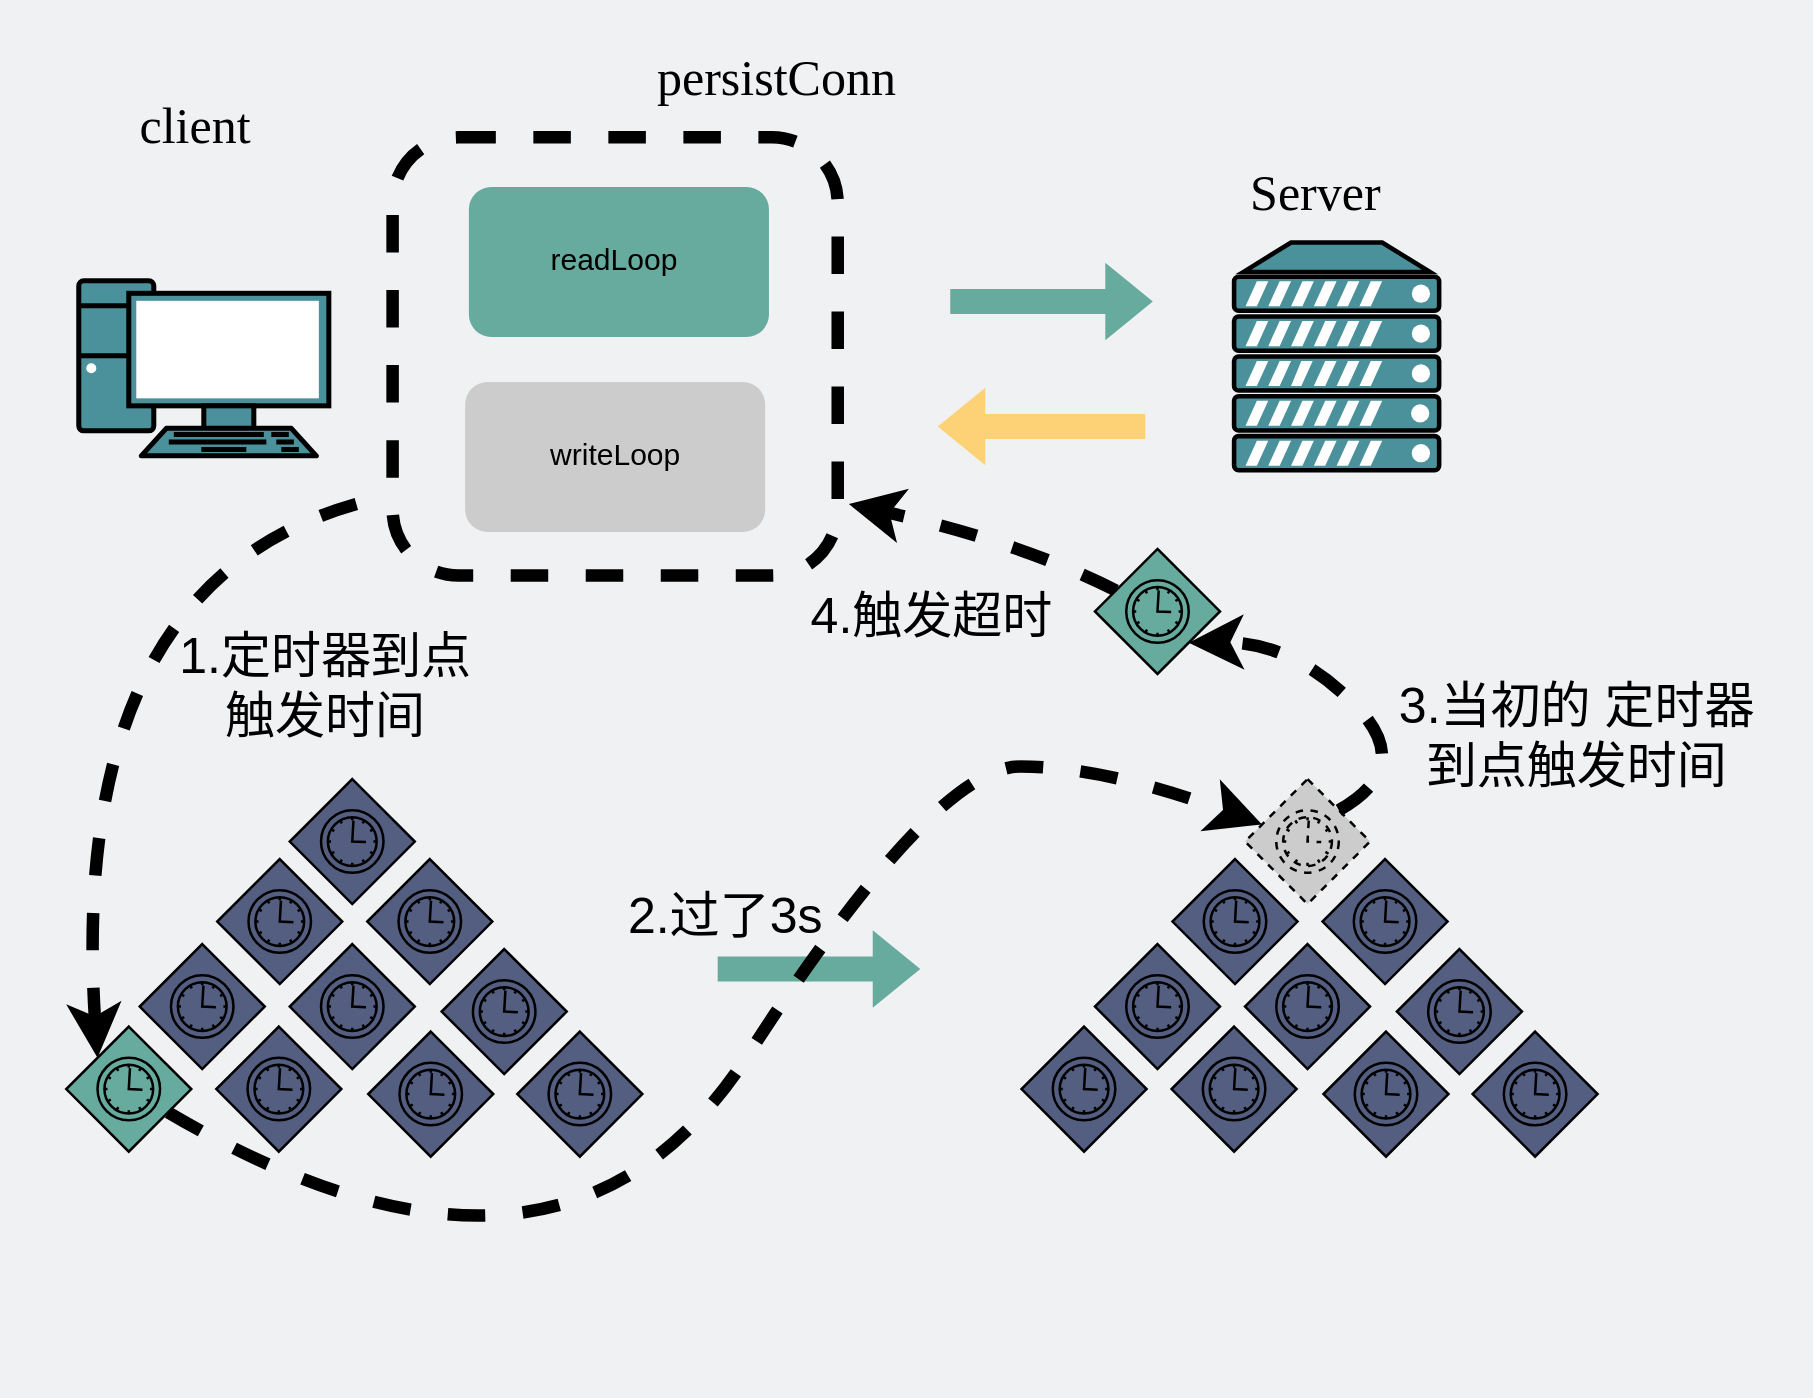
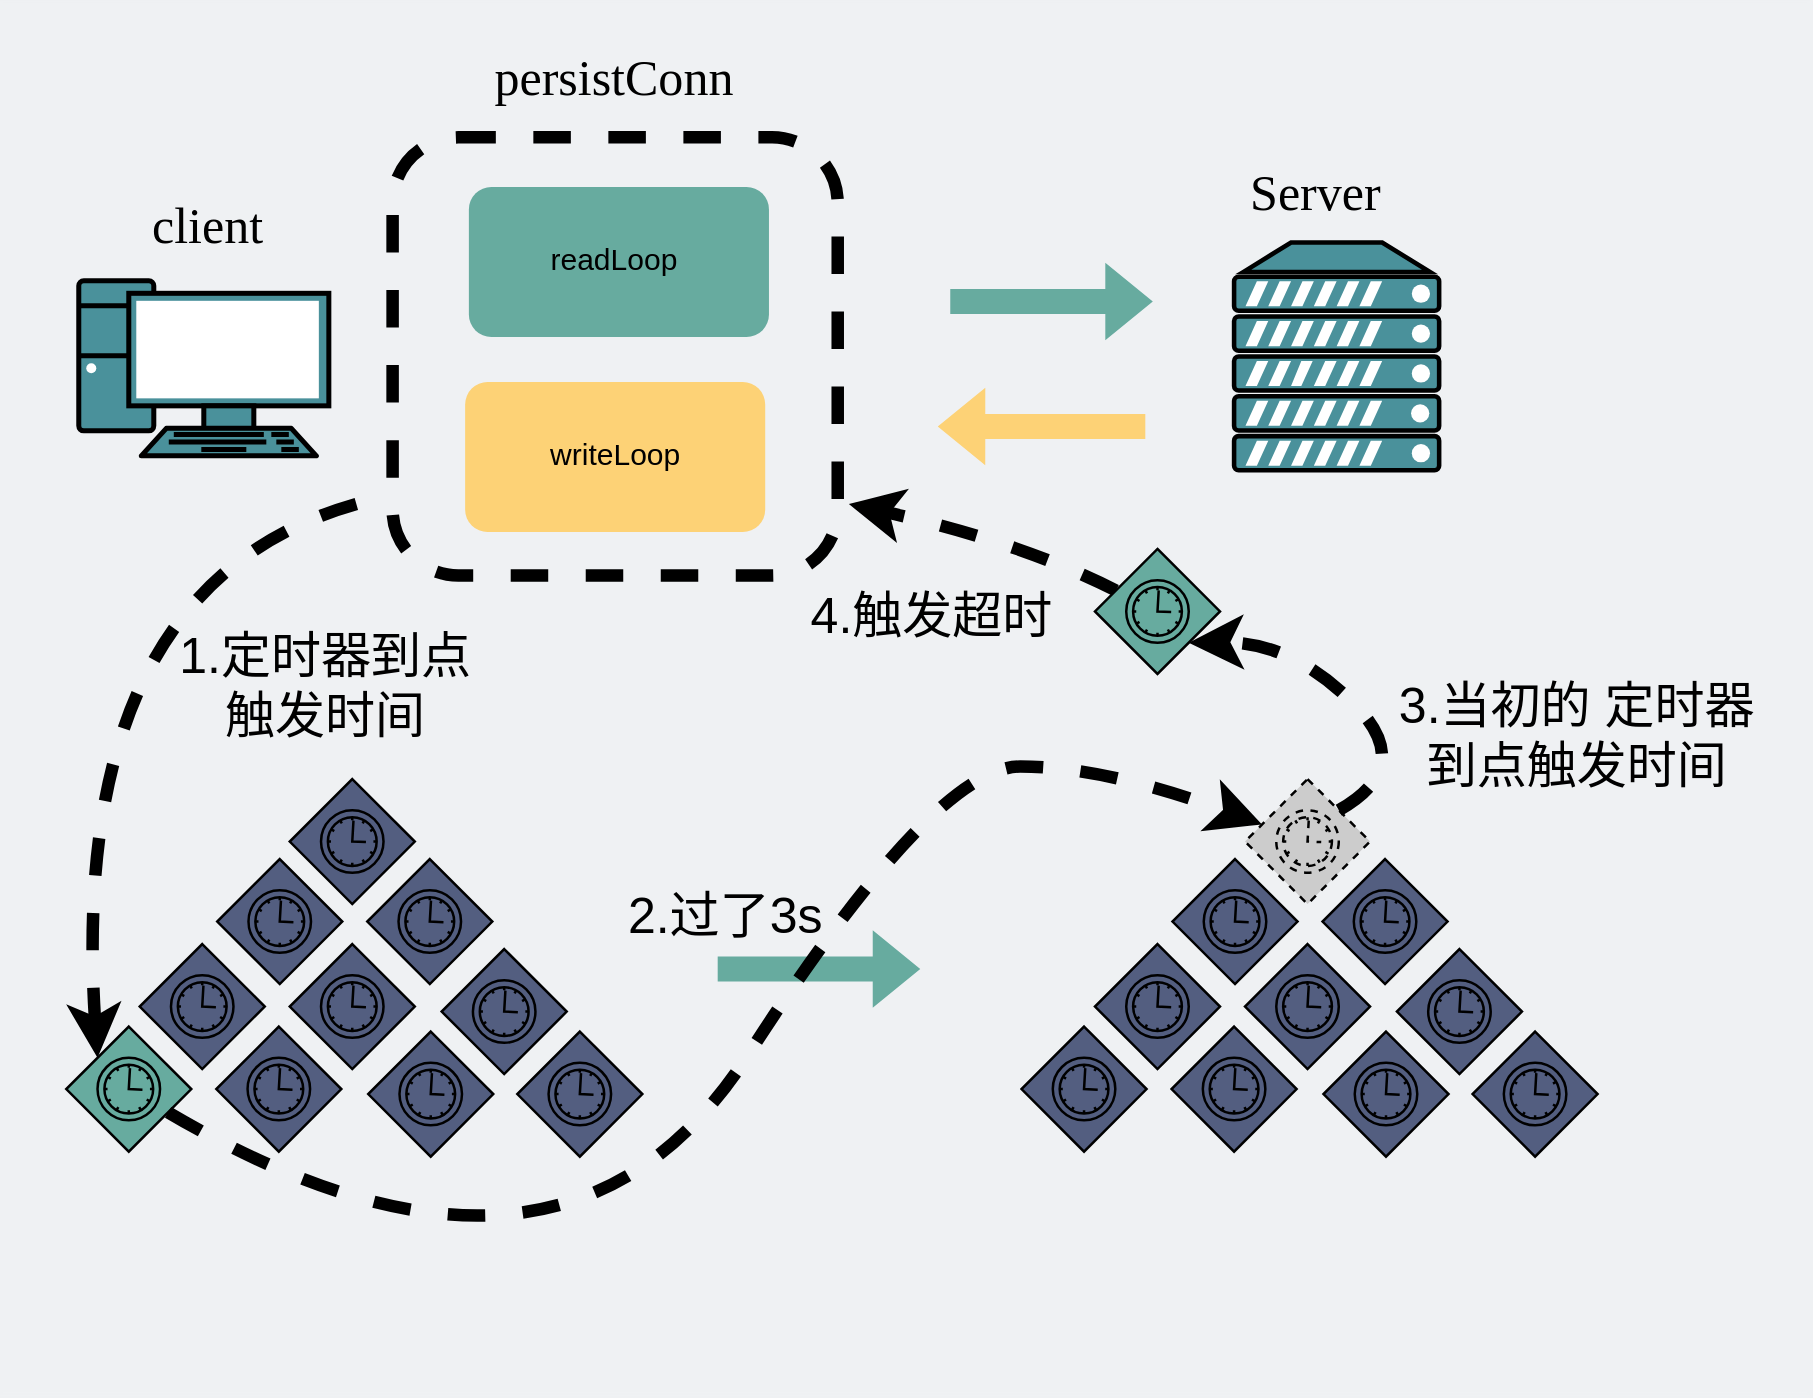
- <mxCell id="8" value="&lt;pre style=&quot;font-family: &amp;#34;source code pro&amp;#34;&quot;&gt;&lt;font style=&quot;font-size: 20px&quot;&gt;persistConn&lt;/font&gt;&lt;/pre&gt;" style="text;html=1;strokeColor=none;fillColor=none;align=center;verticalAlign=middle;whiteSpace=wrap;rounded=0;dashed=1;" parent="1" vertex="1"><mxGeometry x="230.25" y="20" width="160.5" height="20" as="geometry" /></mxCell>
+ <mxCell id="8" value="&lt;pre style=&quot;font-family: &amp;#34;source code pro&amp;#34;&quot;&gt;&lt;font style=&quot;font-size: 20px&quot;&gt;persistConn&lt;/font&gt;&lt;/pre&gt;" style="text;html=1;strokeColor=none;fillColor=none;align=center;verticalAlign=middle;whiteSpace=wrap;rounded=0;dashed=1;" parent="1" vertex="1"><mxGeometry x="165.25" y="20" width="160.5" height="20" as="geometry" /></mxCell>
- <mxCell id="11" value="&lt;pre style=&quot;font-family: &amp;#34;source code pro&amp;#34;&quot;&gt;&lt;font style=&quot;font-size: 20px&quot;&gt;client&lt;/font&gt;&lt;/pre&gt;" style="text;html=1;strokeColor=none;fillColor=none;align=center;verticalAlign=middle;whiteSpace=wrap;rounded=0;dashed=1;" parent="1" vertex="1"><mxGeometry x="15" y="39" width="125.5" height="20" as="geometry" /></mxCell>
+ <mxCell id="11" value="&lt;pre style=&quot;font-family: &amp;#34;source code pro&amp;#34;&quot;&gt;&lt;font style=&quot;font-size: 20px&quot;&gt;client&lt;/font&gt;&lt;/pre&gt;" style="text;html=1;strokeColor=none;fillColor=none;align=center;verticalAlign=middle;whiteSpace=wrap;rounded=0;dashed=1;" parent="1" vertex="1"><mxGeometry x="20" y="79" width="125.5" height="20" as="geometry" /></mxCell>
- <mxCell id="5" value="writeLoop" style="rounded=1;whiteSpace=wrap;html=1;strokeColor=none;fillColor=#cccccc;" parent="1" vertex="1"><mxGeometry x="185.5" y="152.23" width="120" height="60" as="geometry" /></mxCell>
+ <mxCell id="5" value="writeLoop" style="rounded=1;whiteSpace=wrap;html=1;strokeColor=none;fillColor=#FDD276;" parent="1" vertex="1"><mxGeometry x="185.5" y="152.23" width="120" height="60" as="geometry" /></mxCell>
